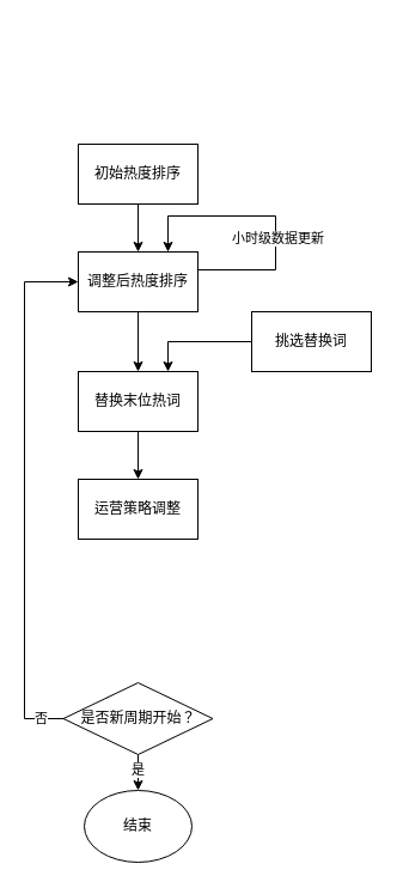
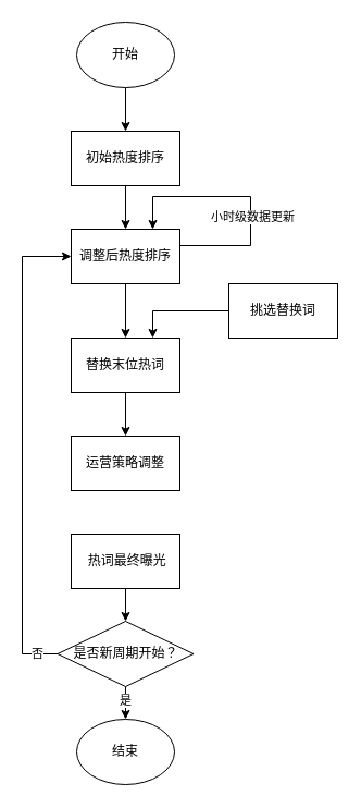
+ <mxCell id="3" value="开始" style="ellipse;whiteSpace=wrap;html=1;" vertex="1" parent="1"><mxGeometry x="70" y="20" width="90" height="60" as="geometry" /></mxCell>
+ <mxCell id="2" style="edgeStyle=orthogonalEdgeStyle;rounded=0;orthogonalLoop=1;jettySize=auto;html=1;exitX=0.5;exitY=1;exitDx=0;exitDy=0;entryX=0.5;entryY=0;entryDx=0;entryDy=0;" edge="1" parent="1" source="3" target="5"><mxGeometry relative="1" as="geometry" /></mxCell>
+ <mxCell id="16" value="&amp;nbsp;热词最终曝光" style="rounded=0;whiteSpace=wrap;html=1;" vertex="1" parent="1"><mxGeometry x="65" y="490" width="100" height="50" as="geometry" /></mxCell>
+ <mxCell id="15" style="edgeStyle=orthogonalEdgeStyle;rounded=0;orthogonalLoop=1;jettySize=auto;html=1;entryX=0.5;entryY=0;entryDx=0;entryDy=0;" edge="1" parent="1" source="16" target="22"><mxGeometry relative="1" as="geometry" /></mxCell>
